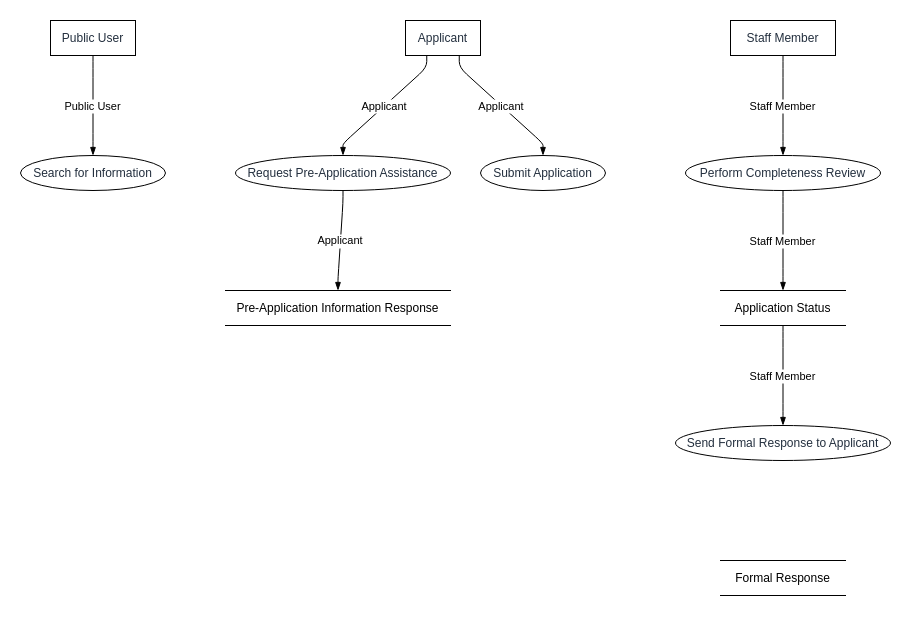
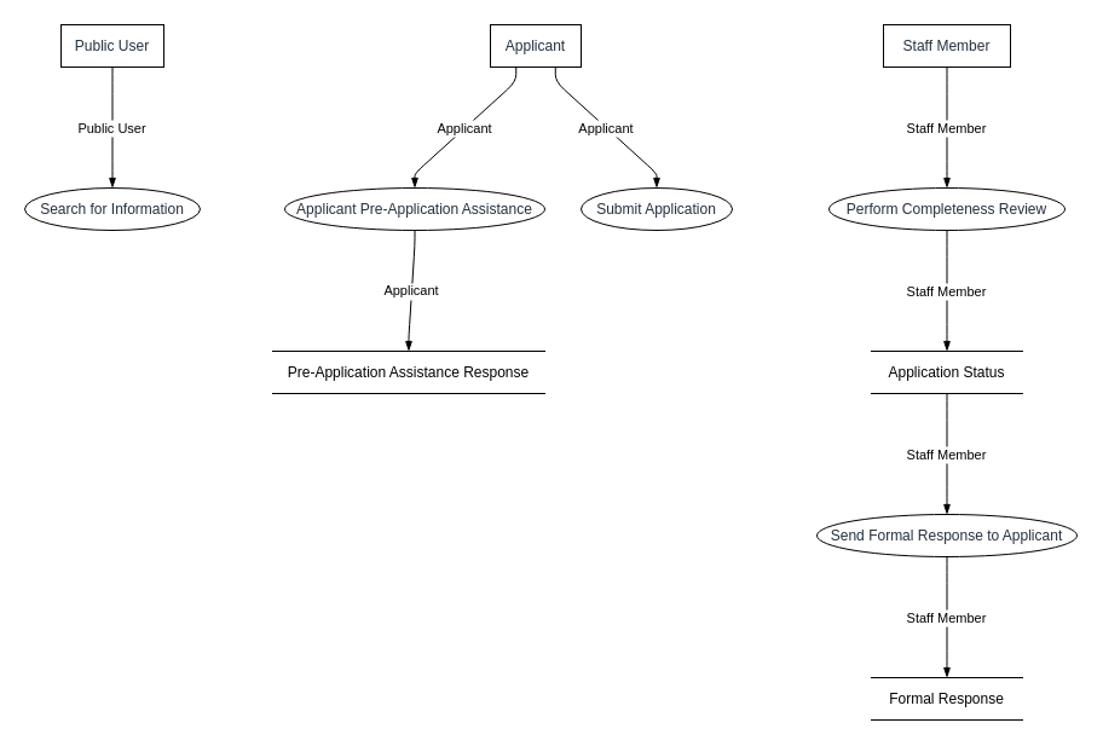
- <mxCell id="5" value="Request Pre-Application Assistance" style="shape=ellipse;perimeter=ellipsePerimeter;whiteSpace=wrap;html=1;fillColor=#ffffff;strokeColor=#000000;align=center;verticalAlign=middle;fontColor=#232F3E;" vertex="1" parent="1"><mxGeometry x="235" y="155" width="215" height="35" as="geometry" /></mxCell>
+ <mxCell id="5" value="Applicant Pre-Application Assistance" style="shape=ellipse;perimeter=ellipsePerimeter;whiteSpace=wrap;html=1;fillColor=#ffffff;strokeColor=#000000;align=center;verticalAlign=middle;fontColor=#232F3E;" vertex="1" parent="1"><mxGeometry x="235" y="155" width="215" height="35" as="geometry" /></mxCell>
- <mxCell id="6" value="Pre-Application Information Response" style="html=1;dashed=0;whiteSpace=wrap;shape=partialRectangle;right=0;left=0;" vertex="1" parent="1"><mxGeometry x="225" y="290" width="225" height="35" as="geometry" /></mxCell>
+ <mxCell id="6" value="Pre-Application Assistance Response" style="html=1;dashed=0;whiteSpace=wrap;shape=partialRectangle;right=0;left=0;" vertex="1" parent="1"><mxGeometry x="225" y="290" width="225" height="35" as="geometry" /></mxCell>
+ <mxCell id="20" value="Staff Member" style="endArrow=blockThin;endFill=1;fontSize=11;orthogonal=1;noEdgeStyle=1;" edge="1" parent="1" source="11" target="12"><mxGeometry relative="1" as="geometry"><Array as="points"><mxPoint x="782.5" y="472" /><mxPoint x="782.5" y="548" /></Array></mxGeometry></mxCell>
